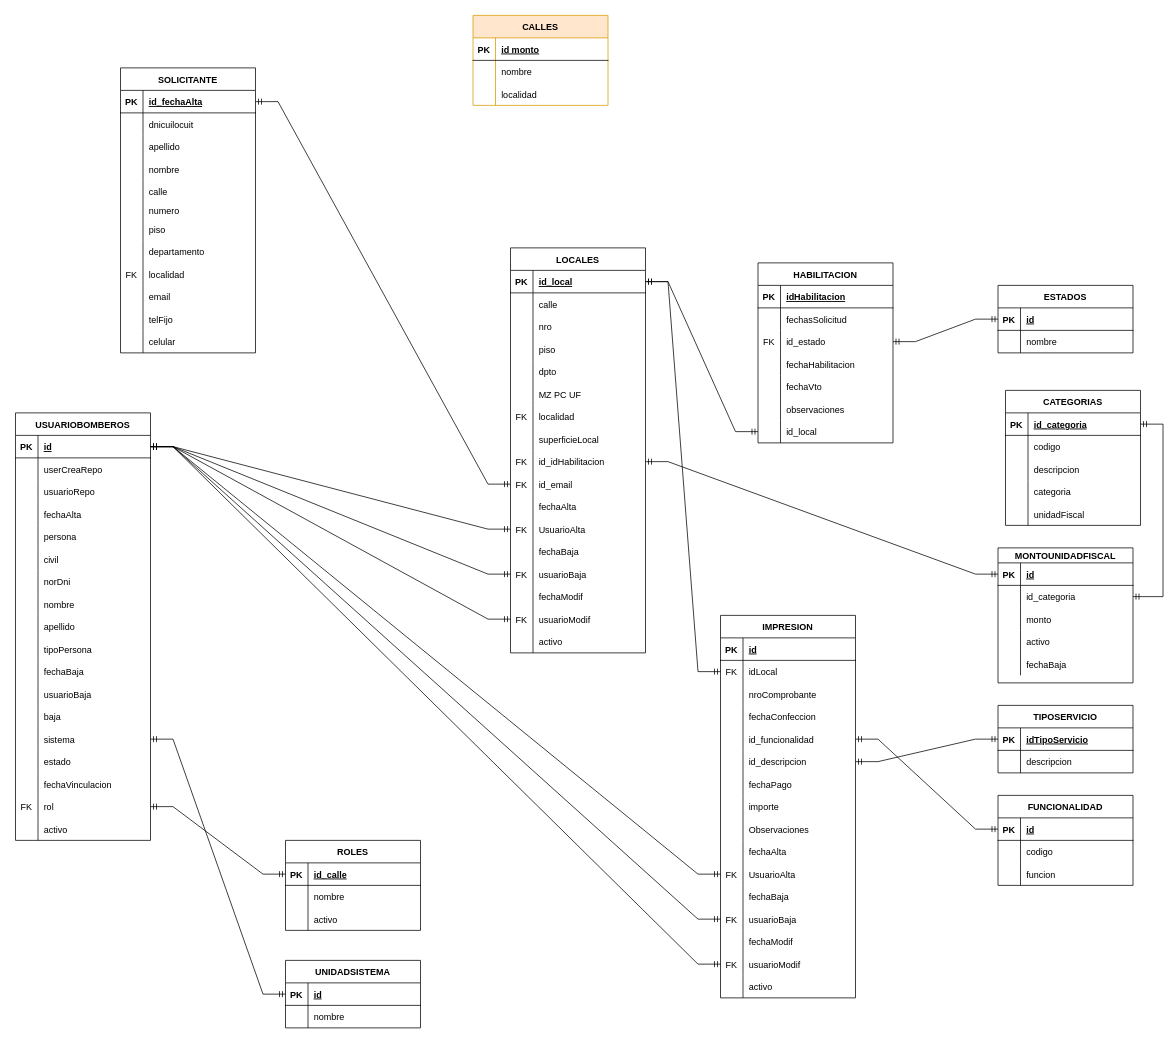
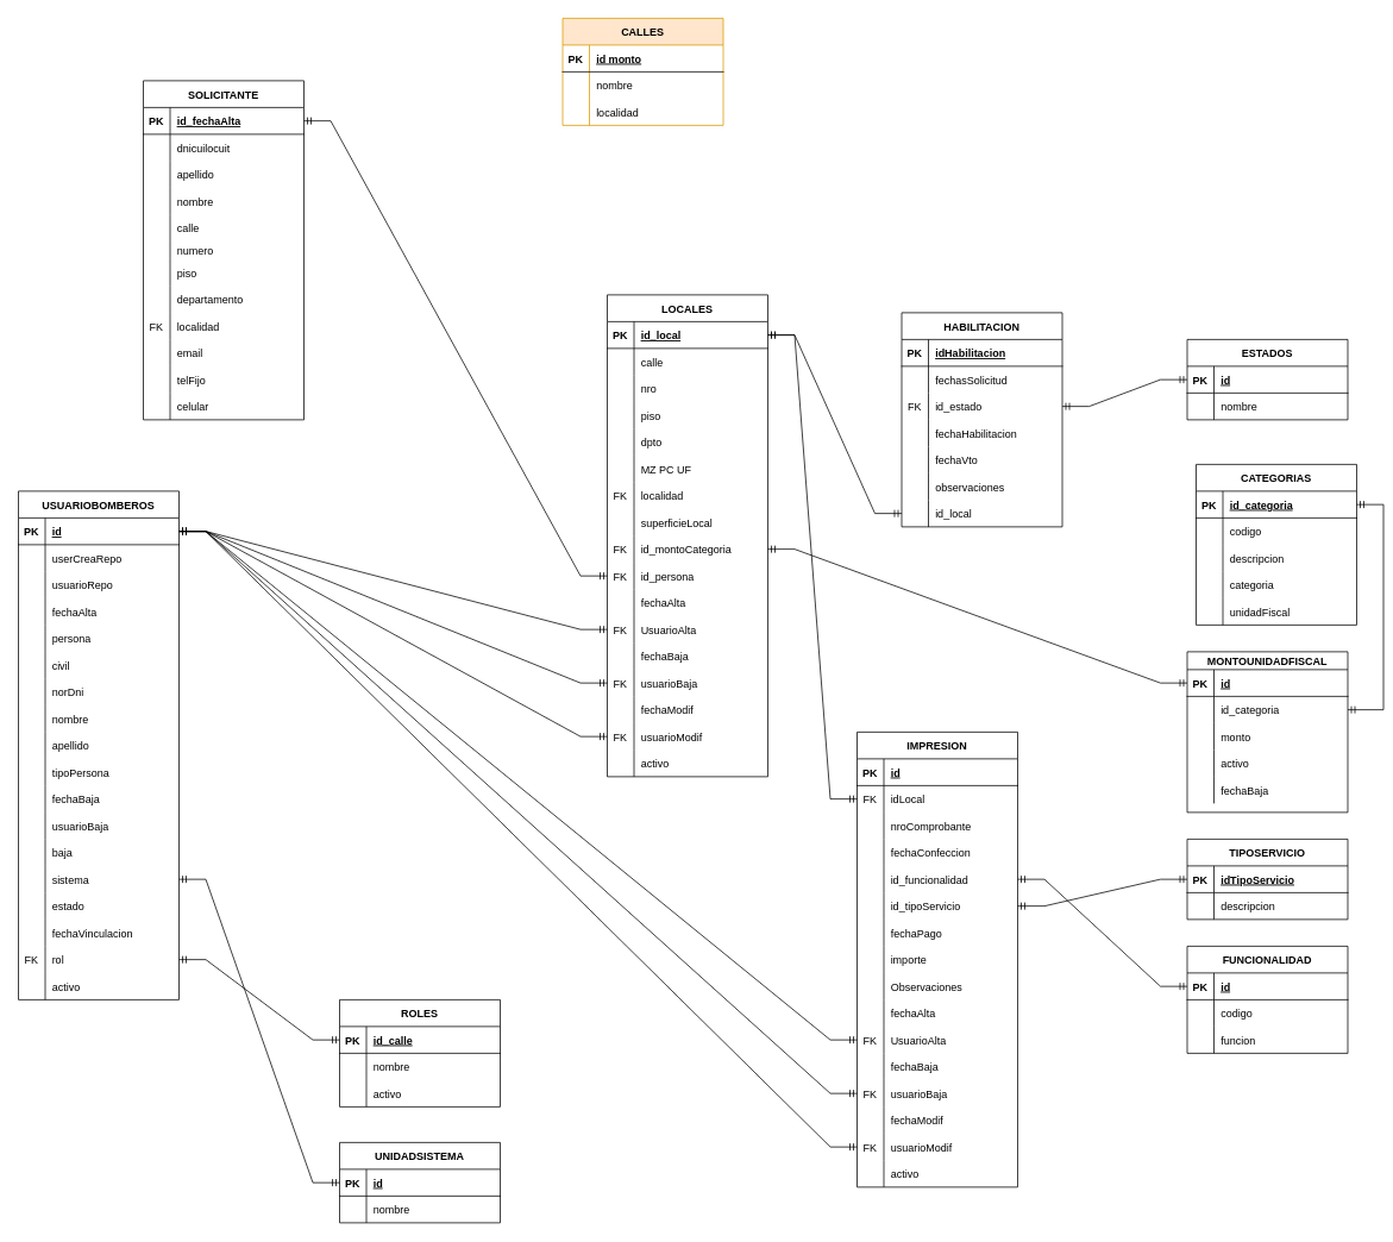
- <mxCell id="66" value="id_idHabilitacion" style="shape=partialRectangle;connectable=0;fillColor=none;top=0;left=0;bottom=0;right=0;align=left;spacingLeft=6;overflow=hidden;" parent="64" vertex="1"><mxGeometry x="30" width="150" height="30" as="geometry"><mxRectangle width="150" height="30" as="alternateBounds" /></mxGeometry></mxCell>
+ <mxCell id="66" value="id_montoCategoria" style="shape=partialRectangle;connectable=0;fillColor=none;top=0;left=0;bottom=0;right=0;align=left;spacingLeft=6;overflow=hidden;" parent="64" vertex="1"><mxGeometry x="30" width="150" height="30" as="geometry"><mxRectangle width="150" height="30" as="alternateBounds" /></mxGeometry></mxCell>
- <mxCell id="69" value="id_email" style="shape=partialRectangle;connectable=0;fillColor=none;top=0;left=0;bottom=0;right=0;align=left;spacingLeft=6;overflow=hidden;" parent="67" vertex="1"><mxGeometry x="30" width="150" height="30" as="geometry"><mxRectangle width="150" height="30" as="alternateBounds" /></mxGeometry></mxCell>
+ <mxCell id="69" value="id_persona" style="shape=partialRectangle;connectable=0;fillColor=none;top=0;left=0;bottom=0;right=0;align=left;spacingLeft=6;overflow=hidden;" parent="67" vertex="1"><mxGeometry x="30" width="150" height="30" as="geometry"><mxRectangle width="150" height="30" as="alternateBounds" /></mxGeometry></mxCell>
- <mxCell id="148" value="id_descripcion" style="shape=partialRectangle;connectable=0;fillColor=none;top=0;left=0;bottom=0;right=0;align=left;spacingLeft=6;overflow=hidden;" parent="146" vertex="1"><mxGeometry x="30" width="150" height="30" as="geometry"><mxRectangle width="150" height="30" as="alternateBounds" /></mxGeometry></mxCell>
+ <mxCell id="148" value="id_tipoServicio" style="shape=partialRectangle;connectable=0;fillColor=none;top=0;left=0;bottom=0;right=0;align=left;spacingLeft=6;overflow=hidden;" parent="146" vertex="1"><mxGeometry x="30" width="150" height="30" as="geometry"><mxRectangle width="150" height="30" as="alternateBounds" /></mxGeometry></mxCell>
